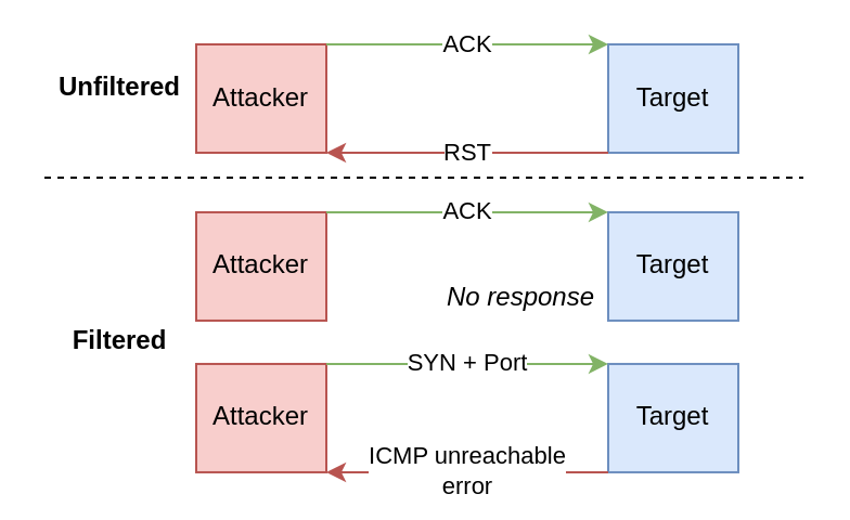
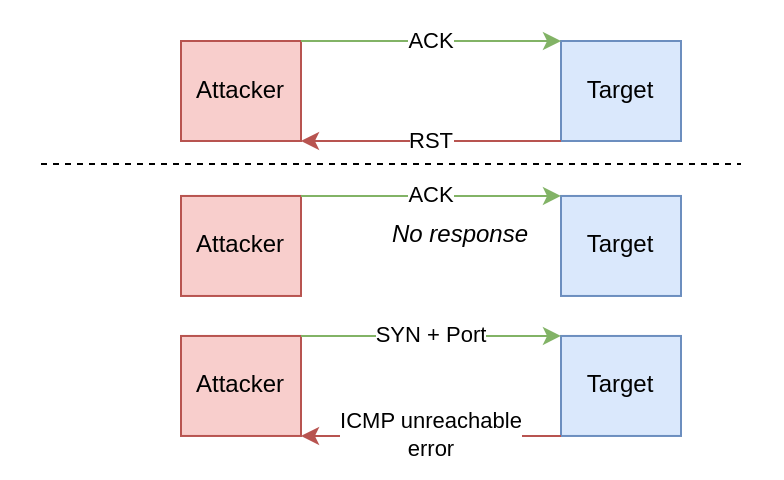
- <mxCell id="2" value="Unfiltered" style="text;html=1;strokeColor=none;fillColor=none;align=center;verticalAlign=middle;whiteSpace=wrap;rounded=0;fontStyle=1" parent="1" vertex="1"><mxGeometry y="30.48" width="70" height="20" as="geometry" x="20" /></mxCell>
- <mxCell id="16" value="No response" style="text;html=1;strokeColor=none;fillColor=none;align=center;verticalAlign=middle;whiteSpace=wrap;rounded=0;fontStyle=2" parent="1" vertex="1"><mxGeometry x="200" y="127.48" width="80" height="20" as="geometry" /></mxCell>
+ <mxCell id="16" value="No response" style="text;html=1;strokeColor=none;fillColor=none;align=center;verticalAlign=middle;whiteSpace=wrap;rounded=0;fontStyle=2" parent="1" vertex="1"><mxGeometry x="190" y="107.48" width="80" height="20" as="geometry" /></mxCell>
- <mxCell id="3" value="Filtered" style="text;html=1;strokeColor=none;fillColor=none;align=center;verticalAlign=middle;whiteSpace=wrap;rounded=0;fontStyle=1" parent="1" vertex="1"><mxGeometry y="147.48" width="70" height="20" as="geometry" x="20" /></mxCell>
